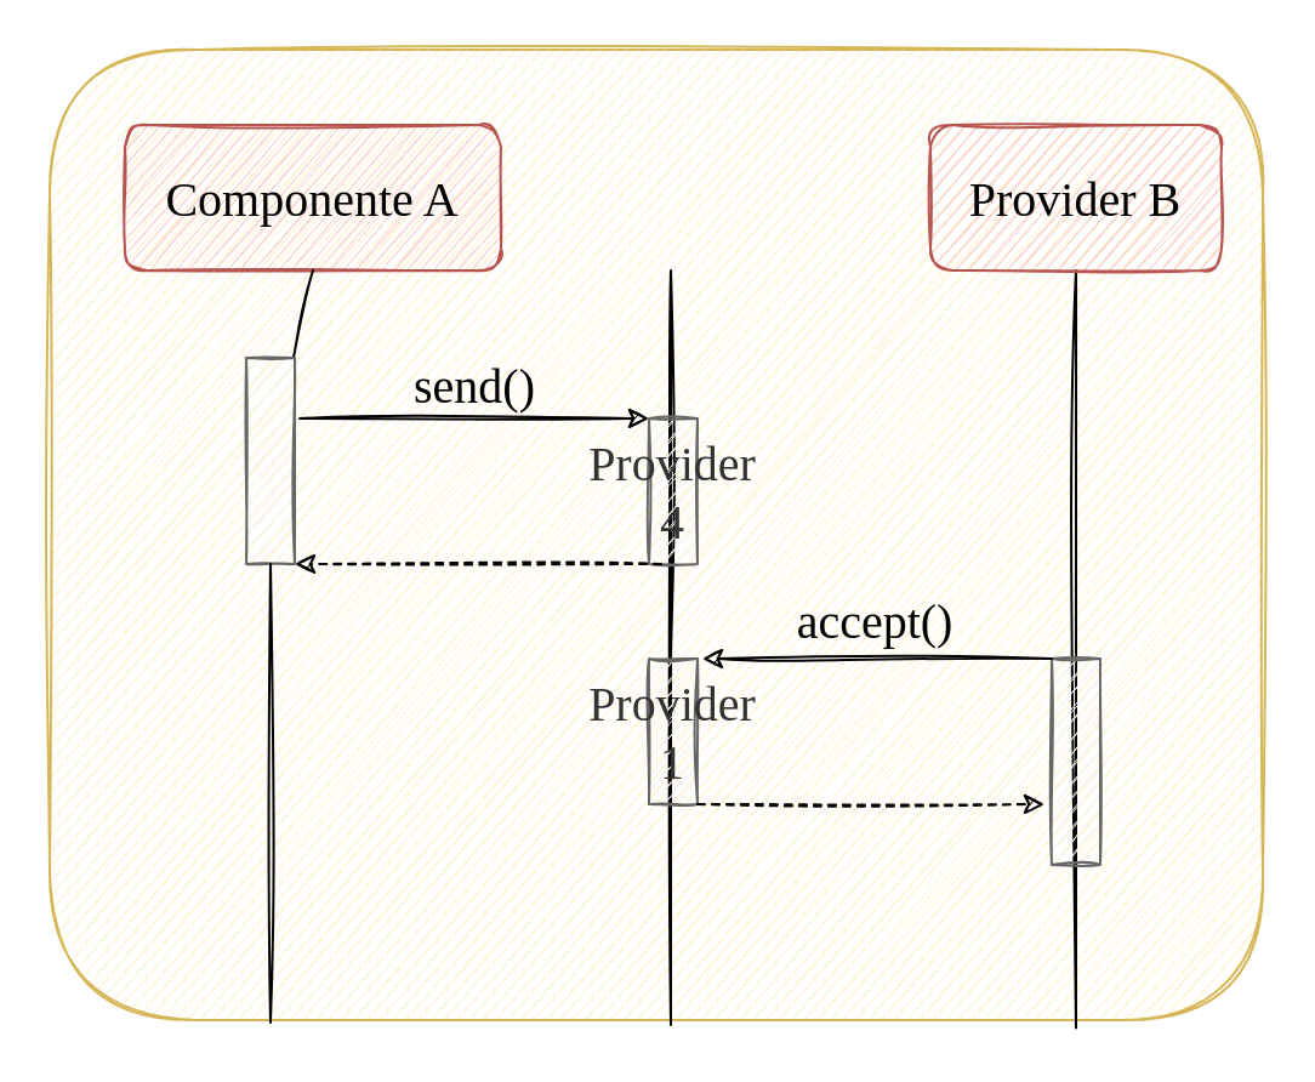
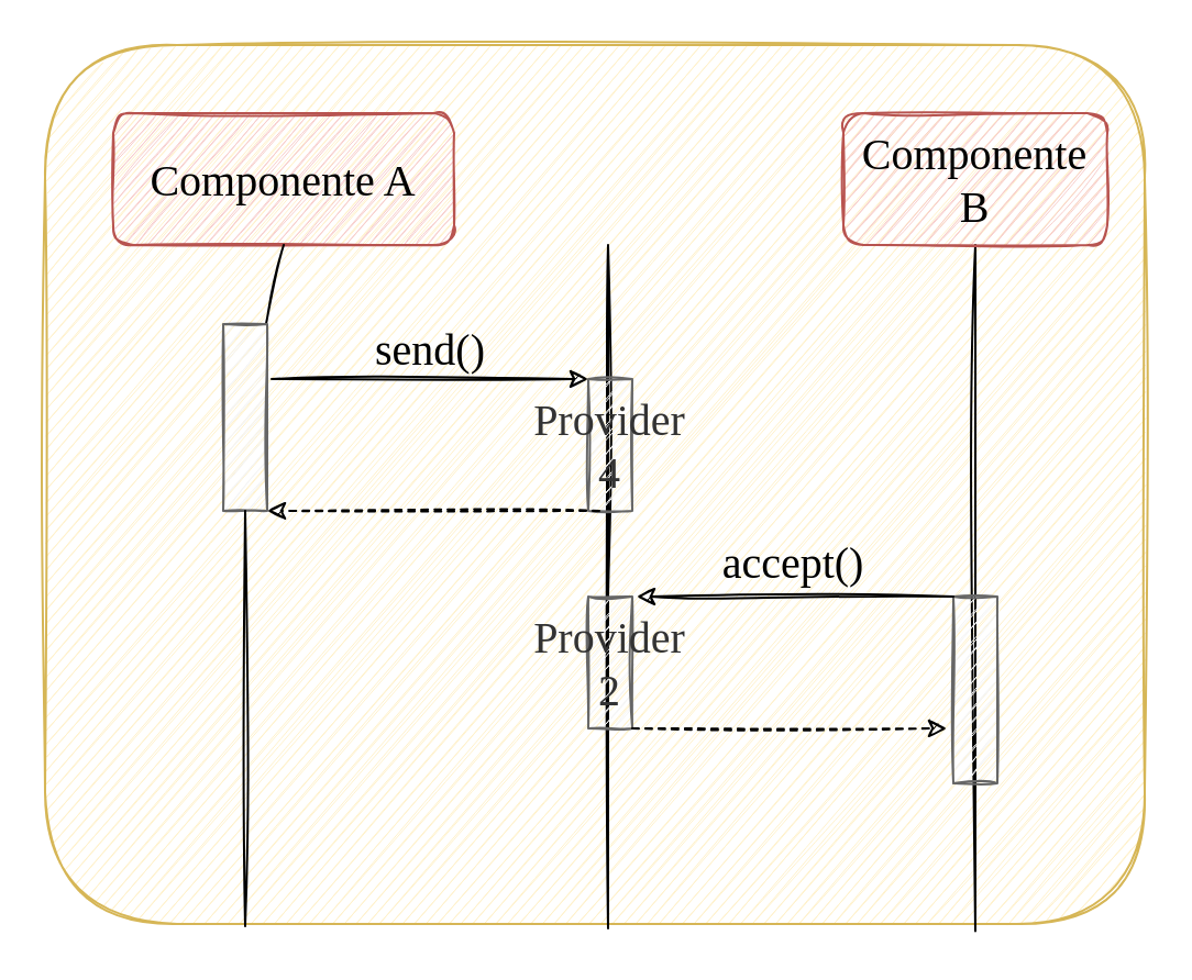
- <mxCell id="6" value="Provider B" style="rounded=1;whiteSpace=wrap;html=1;fontSize=20;fontFamily=Architects Daughter;fontSource=https%3A%2F%2Ffonts.googleapis.com%2Fcss%3Ffamily%3DArchitects%2BDaughter;sketch=1;fillColor=#f8cecc;strokeColor=#b85450;" vertex="1" parent="1"><mxGeometry x="383" y="51" width="120" height="60" as="geometry" /></mxCell>
+ <mxCell id="6" value="Componente B" style="rounded=1;whiteSpace=wrap;html=1;fontSize=20;fontFamily=Architects Daughter;fontSource=https%3A%2F%2Ffonts.googleapis.com%2Fcss%3Ffamily%3DArchitects%2BDaughter;sketch=1;fillColor=#f8cecc;strokeColor=#b85450;" vertex="1" parent="1"><mxGeometry x="383" y="51" width="120" height="60" as="geometry" /></mxCell>
- <mxCell id="11" value="Provider 1" style="rounded=0;whiteSpace=wrap;html=1;fontFamily=Architects Daughter;fontSource=https%3A%2F%2Ffonts.googleapis.com%2Fcss%3Ffamily%3DArchitects%2BDaughter;fontSize=20;sketch=1;fillColor=#f5f5f5;fontColor=#333333;strokeColor=#666666;" vertex="1" parent="1"><mxGeometry x="267" y="271" width="20" height="60" as="geometry" /></mxCell>
+ <mxCell id="11" value="Provider 2" style="rounded=0;whiteSpace=wrap;html=1;fontFamily=Architects Daughter;fontSource=https%3A%2F%2Ffonts.googleapis.com%2Fcss%3Ffamily%3DArchitects%2BDaughter;fontSize=20;sketch=1;fillColor=#f5f5f5;fontColor=#333333;strokeColor=#666666;" vertex="1" parent="1"><mxGeometry x="267" y="271" width="20" height="60" as="geometry" /></mxCell>
